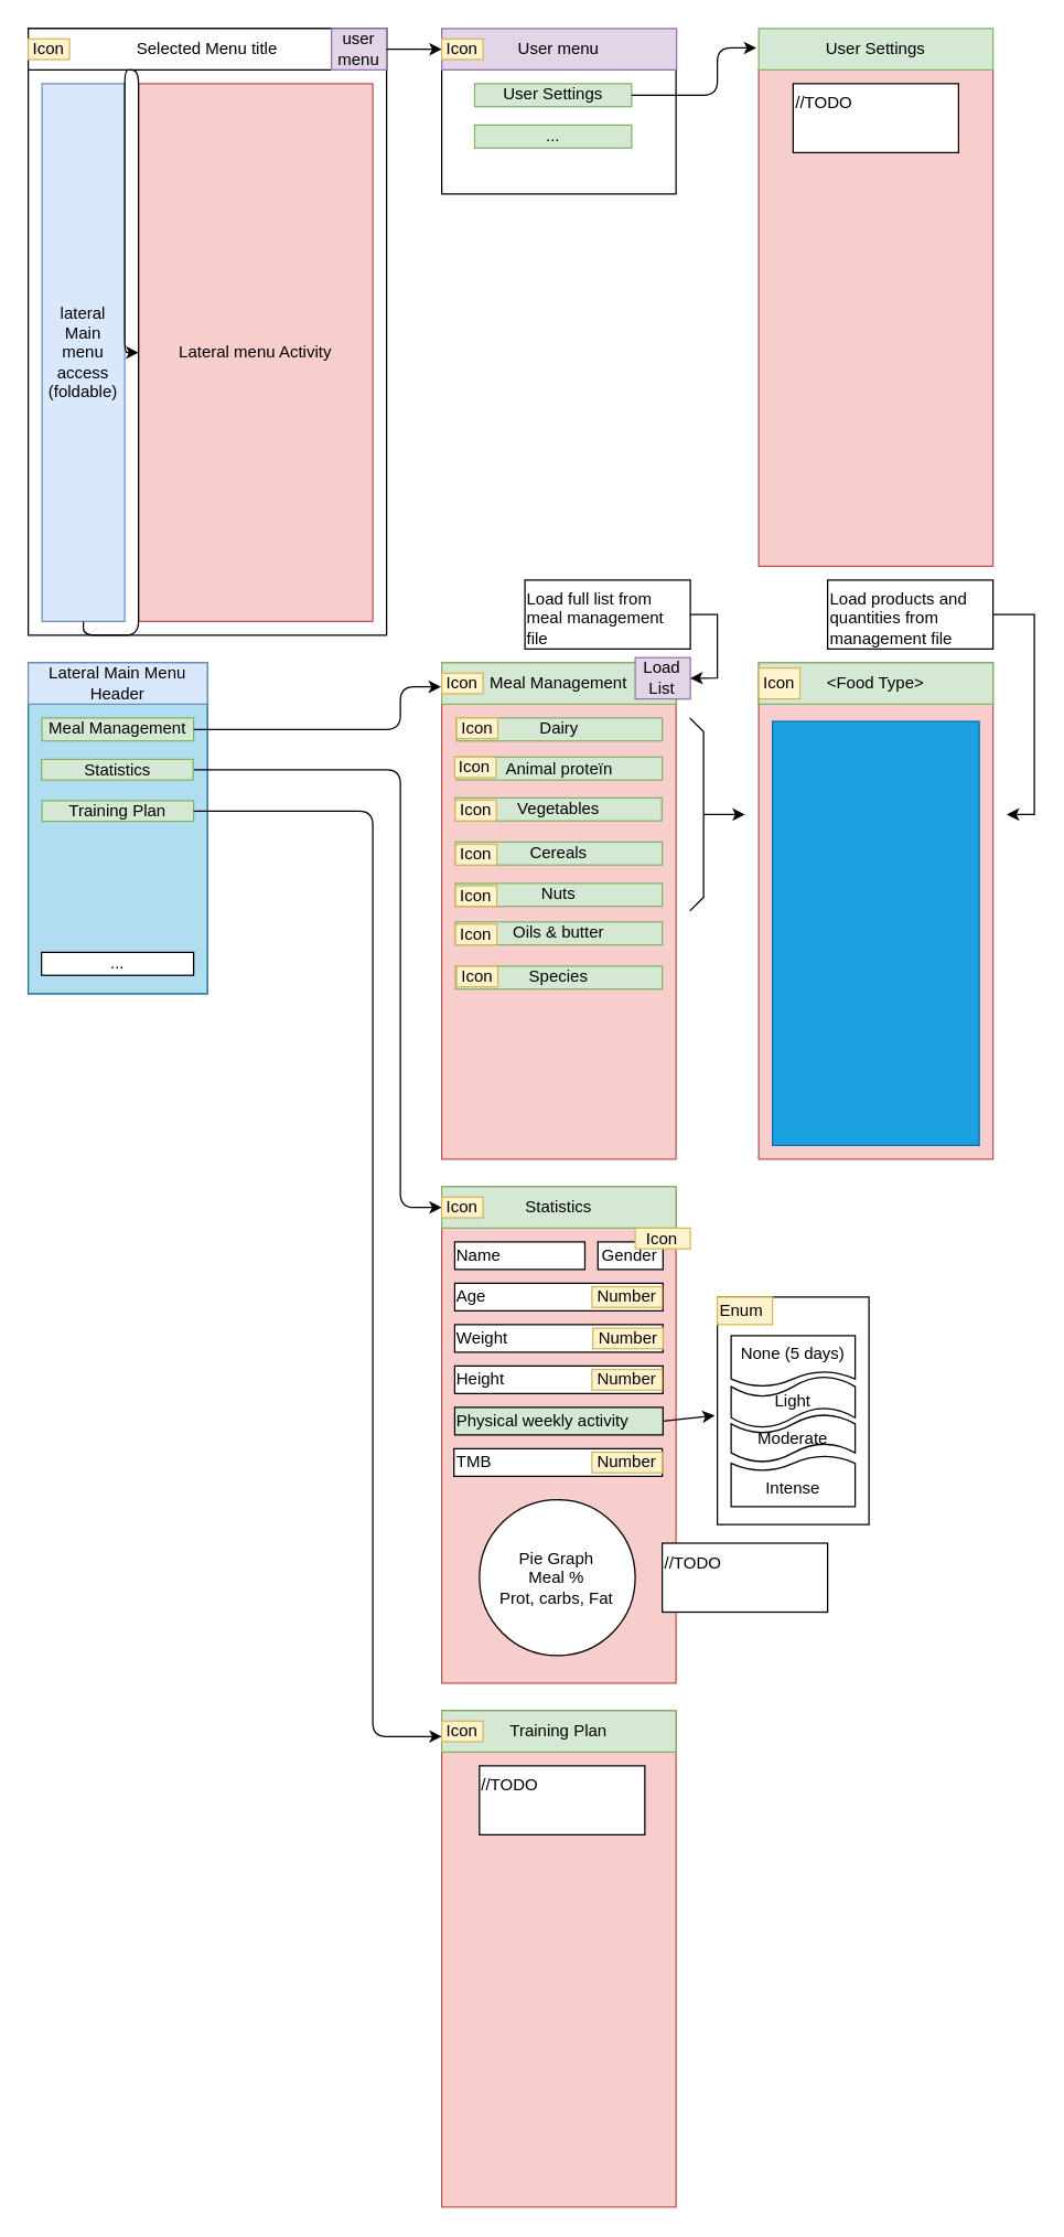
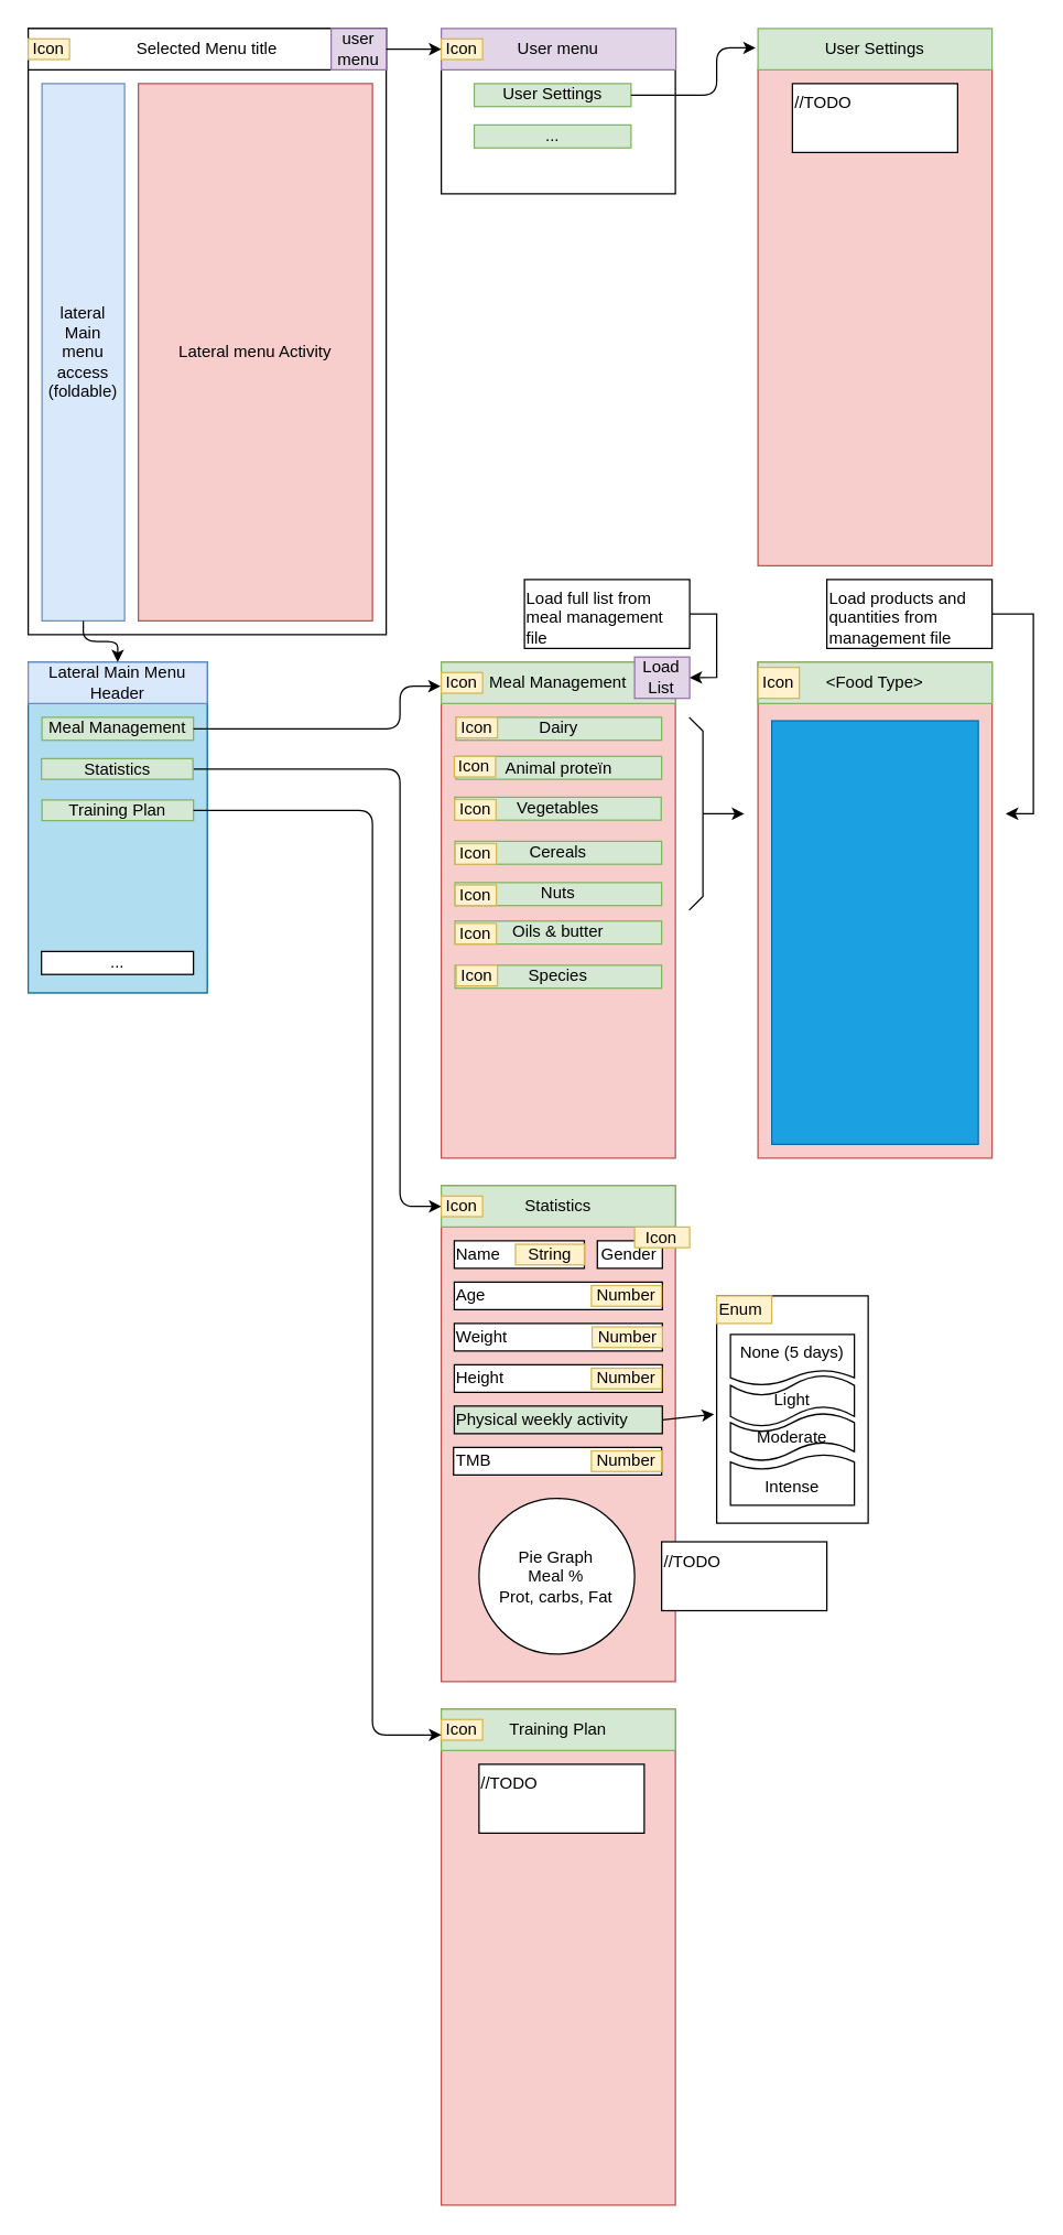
- <mxCell id="41" value="" style="endArrow=classic;html=1;strokeColor=#000000;edgeStyle=orthogonalEdgeStyle;exitX=0.5;exitY=1;exitDx=0;exitDy=0;" parent="1" source="4" target="5" edge="1"><mxGeometry width="50" height="50" relative="1" as="geometry"><mxPoint x="330" y="440" as="sourcePoint" /><mxPoint x="380" y="390" as="targetPoint" /></mxGeometry></mxCell>
+ <mxCell id="41" value="" style="endArrow=classic;html=1;strokeColor=#000000;edgeStyle=orthogonalEdgeStyle;exitX=0.5;exitY=1;exitDx=0;exitDy=0;" parent="1" source="4" target="27" edge="1"><mxGeometry width="50" height="50" relative="1" as="geometry"><mxPoint x="330" y="440" as="sourcePoint" /><mxPoint x="380" y="390" as="targetPoint" /></mxGeometry></mxCell>
+ <mxCell id="17" value="String" style="rounded=0;whiteSpace=wrap;html=1;fillColor=#fff2cc;strokeColor=#d6b656;" parent="1" vertex="1"><mxGeometry x="373.89" y="902.5" width="50" height="15" as="geometry" /></mxCell>
